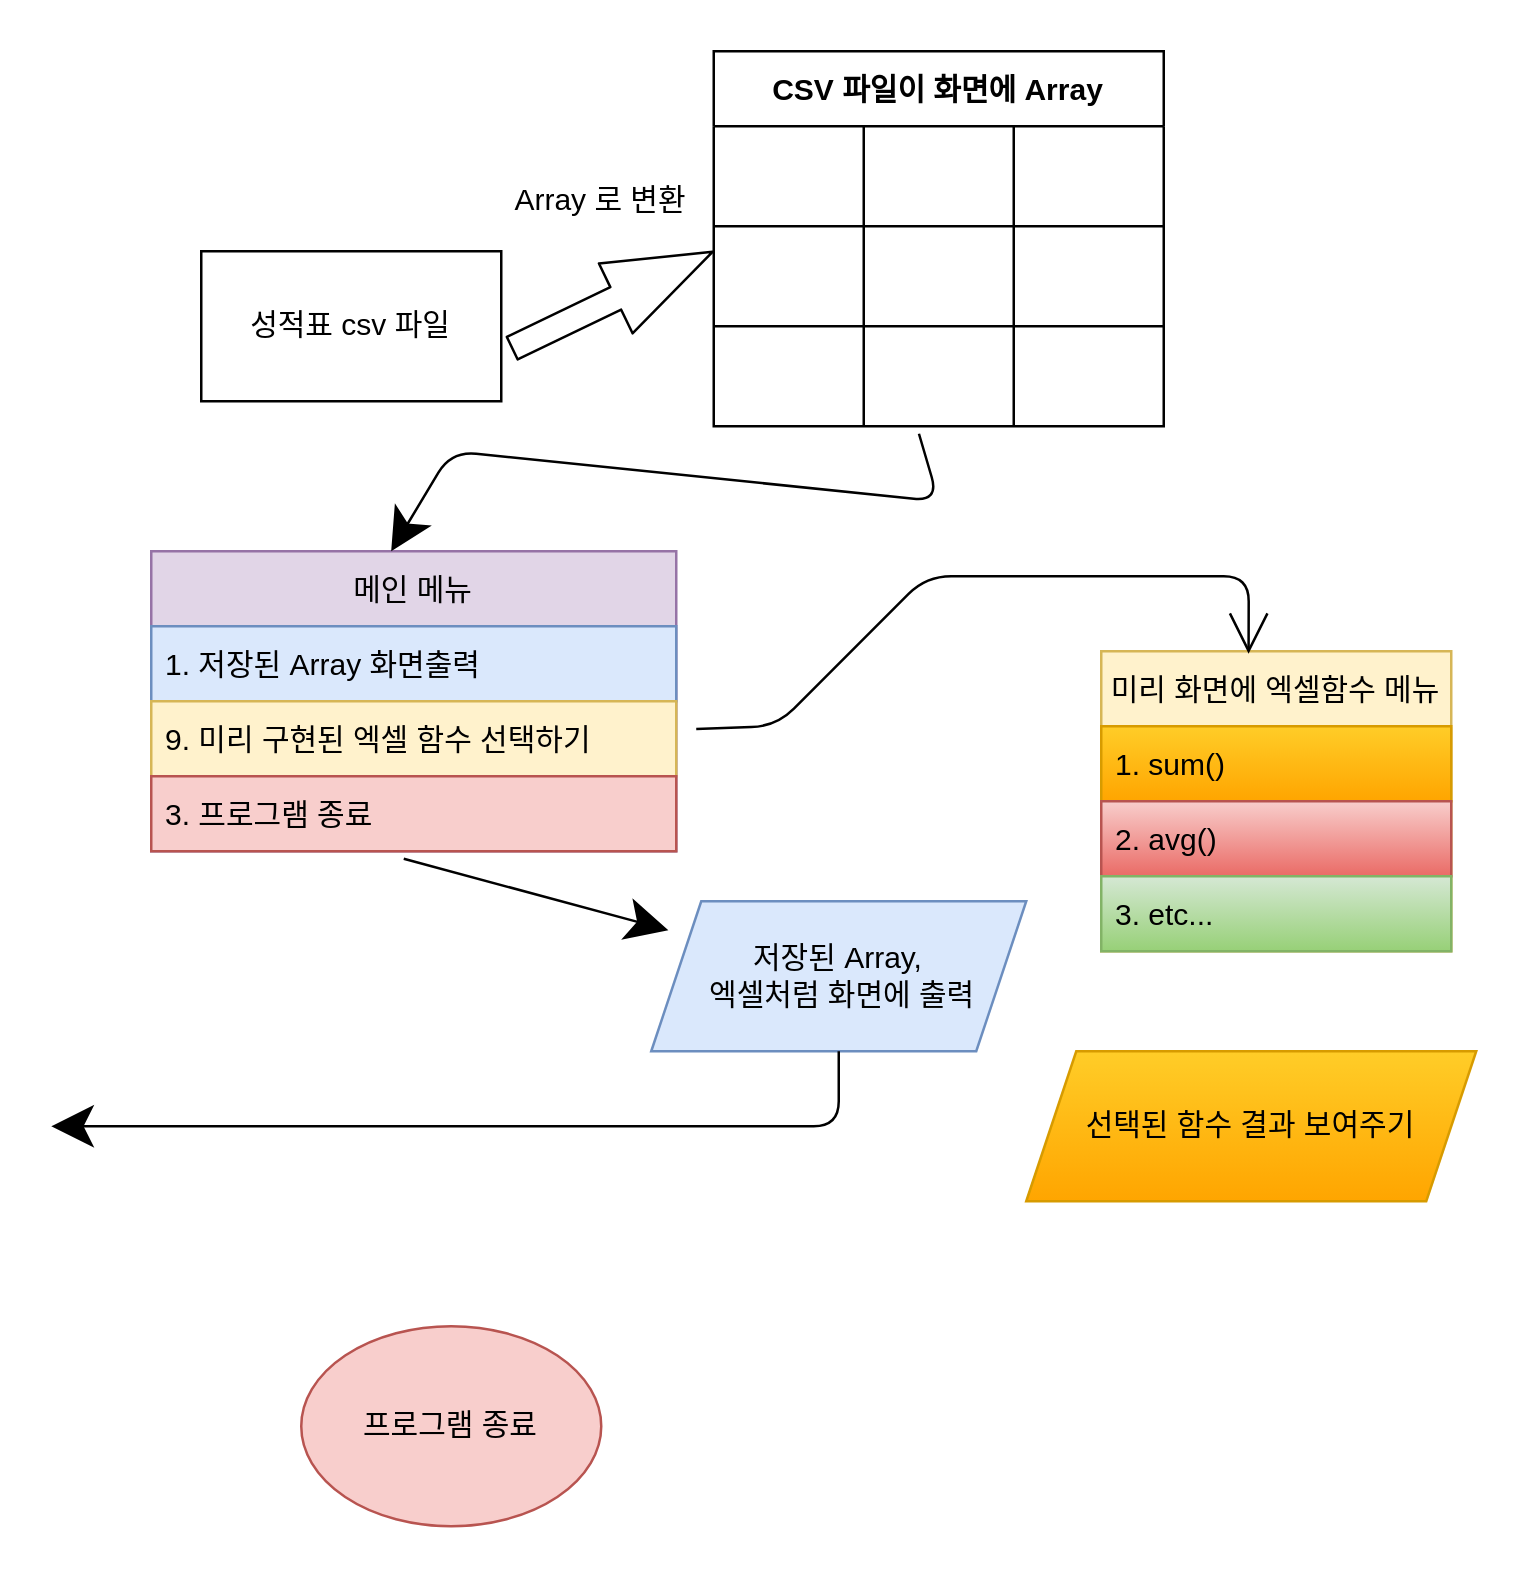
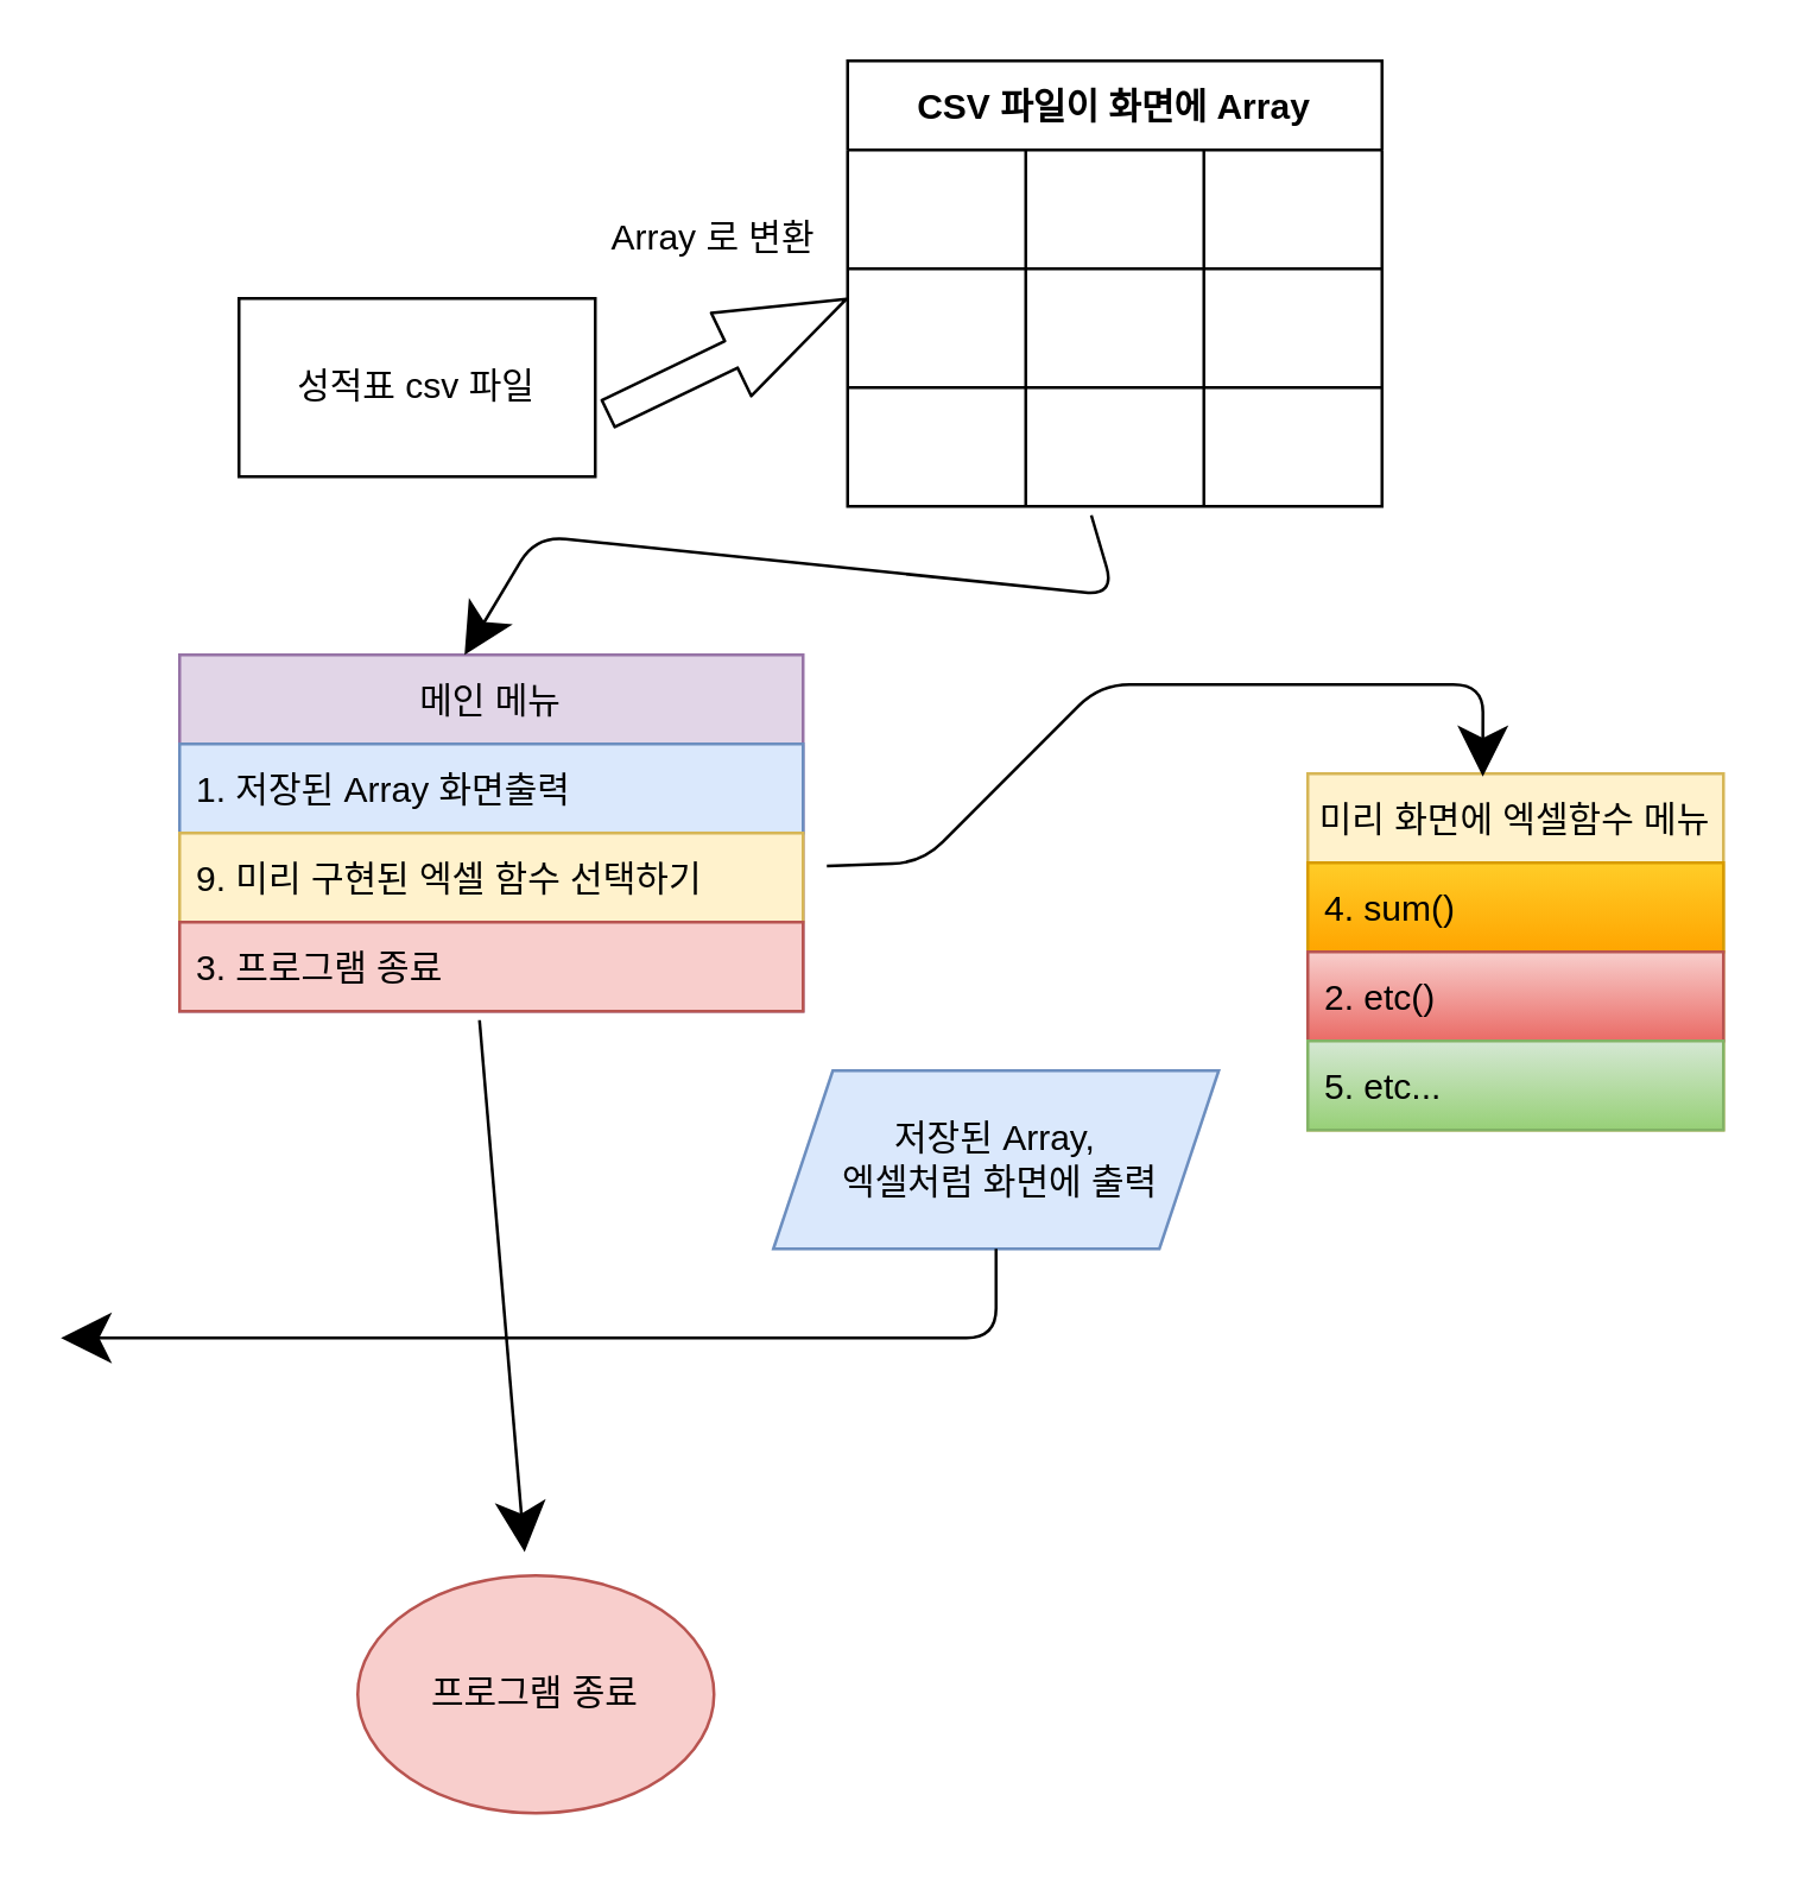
- <mxCell id="27" value="" style="endArrow=open;html=1;startSize=14;endSize=14;sourcePerimeterSpacing=8;targetPerimeterSpacing=8;entryX=0.421;entryY=0.008;entryDx=0;entryDy=0;entryPerimeter=0;" edge="1" parent="1" source="20" target="22"><mxGeometry width="50" height="50" relative="1" as="geometry"><mxPoint x="350" y="300" as="sourcePoint" /><mxPoint x="470" y="230" as="targetPoint" /><Array as="points"><mxPoint x="310" y="290" /><mxPoint x="370" y="230" /><mxPoint x="499" y="230" /></Array></mxGeometry></mxCell>
+ <mxCell id="27" value="" style="endArrow=classic;html=1;startSize=14;endSize=14;sourcePerimeterSpacing=8;targetPerimeterSpacing=8;entryX=0.421;entryY=0.008;entryDx=0;entryDy=0;entryPerimeter=0;" edge="1" parent="1" source="20" target="22"><mxGeometry width="50" height="50" relative="1" as="geometry"><mxPoint x="350" y="300" as="sourcePoint" /><mxPoint x="470" y="230" as="targetPoint" /><Array as="points"><mxPoint x="310" y="290" /><mxPoint x="370" y="230" /><mxPoint x="499" y="230" /></Array></mxGeometry></mxCell>
- <mxCell id="23" value="1. sum()" style="text;strokeColor=#d79b00;fillColor=#ffcd28;align=left;verticalAlign=middle;spacingLeft=4;spacingRight=4;overflow=hidden;points=[[0,0.5],[1,0.5]];portConstraint=eastwest;rotatable=0;gradientColor=#ffa500;" vertex="1" parent="22"><mxGeometry y="30" width="140" height="30" as="geometry" /></mxCell>
+ <mxCell id="23" value="4. sum()" style="text;strokeColor=#d79b00;fillColor=#ffcd28;align=left;verticalAlign=middle;spacingLeft=4;spacingRight=4;overflow=hidden;points=[[0,0.5],[1,0.5]];portConstraint=eastwest;rotatable=0;gradientColor=#ffa500;" vertex="1" parent="22"><mxGeometry y="30" width="140" height="30" as="geometry" /></mxCell>
- <mxCell id="24" value="2. avg()" style="text;strokeColor=#b85450;fillColor=#f8cecc;align=left;verticalAlign=middle;spacingLeft=4;spacingRight=4;overflow=hidden;points=[[0,0.5],[1,0.5]];portConstraint=eastwest;rotatable=0;gradientColor=#ea6b66;" vertex="1" parent="22"><mxGeometry y="60" width="140" height="30" as="geometry" /></mxCell>
+ <mxCell id="24" value="2. etc()" style="text;strokeColor=#b85450;fillColor=#f8cecc;align=left;verticalAlign=middle;spacingLeft=4;spacingRight=4;overflow=hidden;points=[[0,0.5],[1,0.5]];portConstraint=eastwest;rotatable=0;gradientColor=#ea6b66;" vertex="1" parent="22"><mxGeometry y="60" width="140" height="30" as="geometry" /></mxCell>
- <mxCell id="29" value="" style="endArrow=classic;html=1;startSize=14;endSize=14;sourcePerimeterSpacing=8;targetPerimeterSpacing=8;exitX=0.481;exitY=1.1;exitDx=0;exitDy=0;exitPerimeter=0;" edge="1" parent="1" source="21" target="30"><mxGeometry width="50" height="50" relative="1" as="geometry"><mxPoint x="350" y="400" as="sourcePoint" /><mxPoint x="400" y="350" as="targetPoint" /></mxGeometry></mxCell>
+ <mxCell id="29" value="" style="endArrow=classic;html=1;startSize=14;endSize=14;sourcePerimeterSpacing=8;targetPerimeterSpacing=8;exitX=0.481;exitY=1.1;exitDx=0;exitDy=0;exitPerimeter=0;" edge="1" parent="1" source="21" target="28"><mxGeometry width="50" height="50" relative="1" as="geometry"><mxPoint x="350" y="400" as="sourcePoint" /><mxPoint x="400" y="350" as="targetPoint" /></mxGeometry></mxCell>
- <mxCell id="25" value="3. etc..." style="text;strokeColor=#82b366;fillColor=#d5e8d4;align=left;verticalAlign=middle;spacingLeft=4;spacingRight=4;overflow=hidden;points=[[0,0.5],[1,0.5]];portConstraint=eastwest;rotatable=0;gradientColor=#97d077;" vertex="1" parent="22"><mxGeometry y="90" width="140" height="30" as="geometry" /></mxCell>
+ <mxCell id="25" value="5. etc..." style="text;strokeColor=#82b366;fillColor=#d5e8d4;align=left;verticalAlign=middle;spacingLeft=4;spacingRight=4;overflow=hidden;points=[[0,0.5],[1,0.5]];portConstraint=eastwest;rotatable=0;gradientColor=#97d077;" vertex="1" parent="22"><mxGeometry y="90" width="140" height="30" as="geometry" /></mxCell>
- <mxCell id="26" value="선택된 함수 결과 보여주기" style="shape=parallelogram;perimeter=parallelogramPerimeter;whiteSpace=wrap;html=1;fixedSize=1;hachureGap=4;pointerEvents=0;gradientColor=#ffa500;fillColor=#ffcd28;strokeColor=#d79b00;" vertex="1" parent="1"><mxGeometry x="410" y="420" width="180" height="60" as="geometry" /></mxCell>
